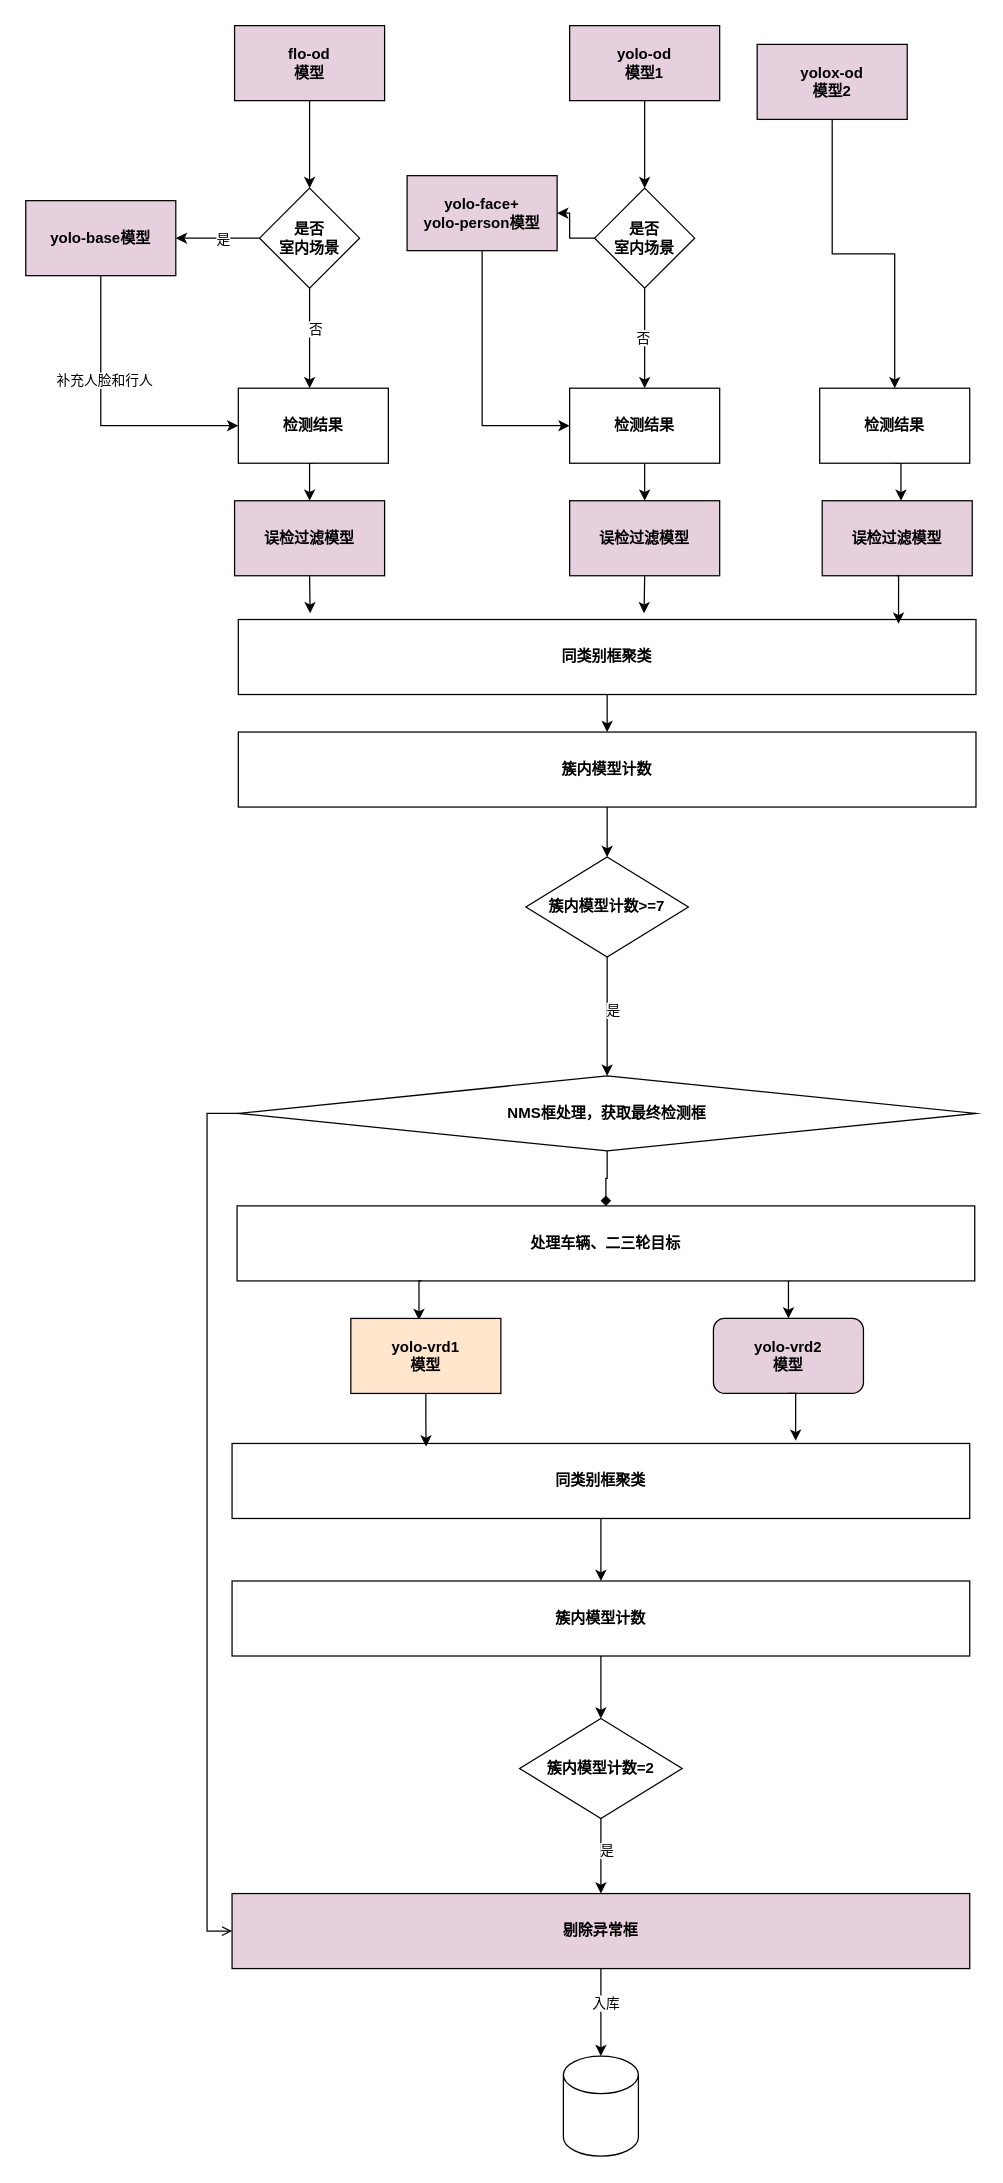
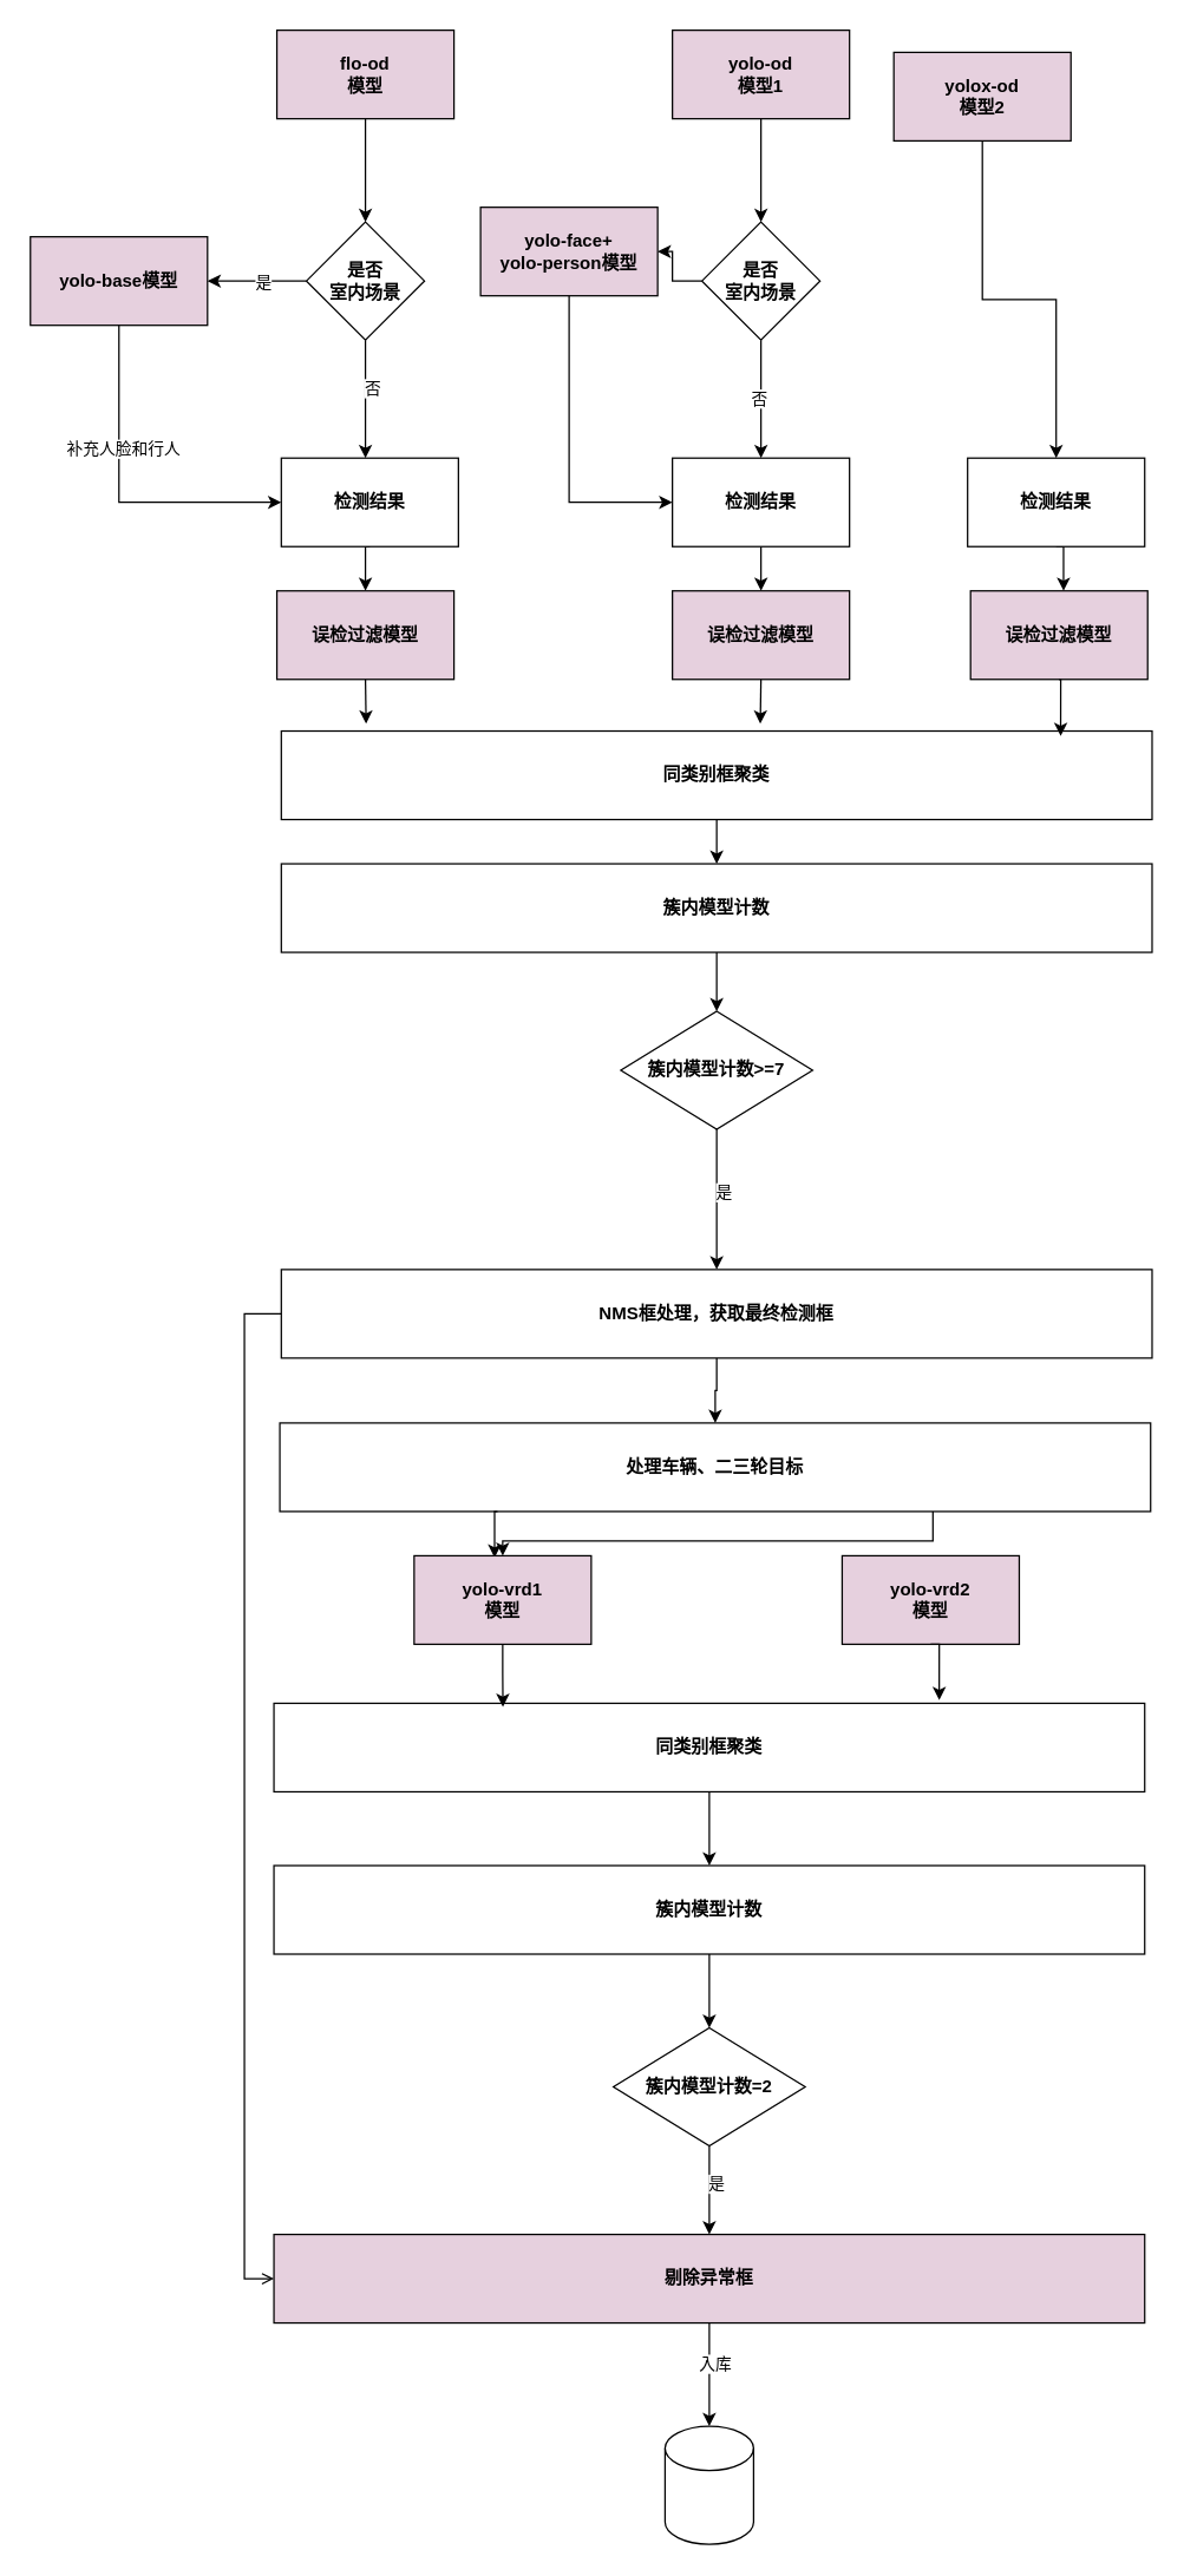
- <mxCell id="61" value="NMS框处理，获取最终检测框" style="rhombus;whiteSpace=wrap;html=1;fontStyle=1;" vertex="1" parent="1"><mxGeometry x="190" y="860" width="590" height="60" as="geometry" /></mxCell>
+ <mxCell id="61" value="NMS框处理，获取最终检测框" style="rounded=0;whiteSpace=wrap;html=1;fontStyle=1" vertex="1" parent="1"><mxGeometry x="190" y="860" width="590" height="60" as="geometry" /></mxCell>
- <mxCell id="59" style="edgeStyle=orthogonalEdgeStyle;rounded=0;orthogonalLoop=1;jettySize=auto;html=1;exitX=0.5;exitY=1;exitDx=0;exitDy=0;entryX=0.5;entryY=0;entryDx=0;entryDy=0;fontStyle=1;endArrow=diamond;" edge="1" parent="1" source="61" target="43"><mxGeometry relative="1" as="geometry" /></mxCell>
+ <mxCell id="59" style="edgeStyle=orthogonalEdgeStyle;rounded=0;orthogonalLoop=1;jettySize=auto;html=1;exitX=0.5;exitY=1;exitDx=0;exitDy=0;entryX=0.5;entryY=0;entryDx=0;entryDy=0;fontStyle=1" edge="1" parent="1" source="61" target="43"><mxGeometry relative="1" as="geometry" /></mxCell>
- <mxCell id="42" style="edgeStyle=orthogonalEdgeStyle;rounded=0;orthogonalLoop=1;jettySize=auto;html=1;exitX=0.75;exitY=1;exitDx=0;exitDy=0;entryX=0.5;entryY=0;entryDx=0;entryDy=0;fontStyle=1" edge="1" parent="1" source="43" target="35"><mxGeometry relative="1" as="geometry" /></mxCell>
+ <mxCell id="42" style="edgeStyle=orthogonalEdgeStyle;rounded=0;orthogonalLoop=1;jettySize=auto;html=1;exitX=0.75;exitY=1;exitDx=0;exitDy=0;fontStyle=1;" edge="1" parent="1" source="43" target="45"><mxGeometry relative="1" as="geometry" /></mxCell>
- <mxCell id="45" value="yolo-vrd1&lt;div&gt;模型&lt;/div&gt;" style="rounded=0;whiteSpace=wrap;html=1;fillColor=#ffe6cc;fontStyle=1;" vertex="1" parent="1"><mxGeometry x="280" y="1054" width="120" height="60" as="geometry" /></mxCell>
+ <mxCell id="45" value="yolo-vrd1&lt;div&gt;模型&lt;/div&gt;" style="rounded=0;whiteSpace=wrap;html=1;fillColor=#E6D0DE;fontStyle=1" vertex="1" parent="1"><mxGeometry x="280" y="1054" width="120" height="60" as="geometry" /></mxCell>
- <mxCell id="35" value="yolo-vrd2&lt;div&gt;模型&lt;/div&gt;" style="whiteSpace=wrap;html=1;fillColor=#E6D0DE;fontStyle=1;rounded=1;" vertex="1" parent="1"><mxGeometry x="570" y="1054" width="120" height="60" as="geometry" /></mxCell>
+ <mxCell id="35" value="yolo-vrd2&lt;div&gt;模型&lt;/div&gt;" style="rounded=0;whiteSpace=wrap;html=1;fillColor=#E6D0DE;fontStyle=1" vertex="1" parent="1"><mxGeometry x="570" y="1054" width="120" height="60" as="geometry" /></mxCell>
